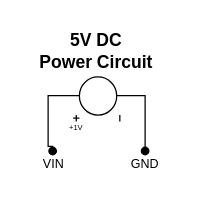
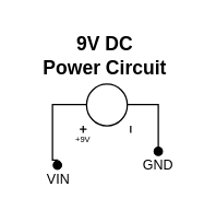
- <mxCell id="4" value="5V DC&lt;br&gt;Power Circuit" style="text;html=1;align=center;verticalAlign=middle;resizable=0;points=[];autosize=1;fontSize=14;fontStyle=1" parent="1" vertex="1"><mxGeometry x="20.5" y="20" width="110" height="40" as="geometry" /></mxCell>
+ <mxCell id="4" value="9V DC&lt;br&gt;Power Circuit" style="text;html=1;align=center;verticalAlign=middle;resizable=0;points=[];autosize=1;fontSize=14;fontStyle=1" parent="1" vertex="1"><mxGeometry x="20.5" y="20" width="110" height="40" as="geometry" /></mxCell>
- <mxCell id="8" value="+1V" style="text;html=1;align=center;verticalAlign=middle;resizable=0;points=[];autosize=1;fontSize=6;" vertex="1" parent="1"><mxGeometry x="45" y="97.25" width="30" height="10" as="geometry" /></mxCell>
+ <mxCell id="8" value="+9V" style="text;html=1;align=center;verticalAlign=middle;resizable=0;points=[];autosize=1;fontSize=6;" vertex="1" parent="1"><mxGeometry x="45" y="97.25" width="30" height="10" as="geometry" /></mxCell>
- <mxCell id="3" value="GND" style="text;html=1;align=center;verticalAlign=middle;resizable=0;points=[];autosize=1;fontSize=10;" parent="1" vertex="1"><mxGeometry x="95.25" y="120" width="40" height="20" as="geometry" /></mxCell>
+ <mxCell id="3" value="GND" style="text;html=1;align=center;verticalAlign=middle;resizable=0;points=[];autosize=1;fontSize=10;" parent="1" vertex="1"><mxGeometry x="95.25" y="110" width="40" height="20" as="geometry" /></mxCell>
